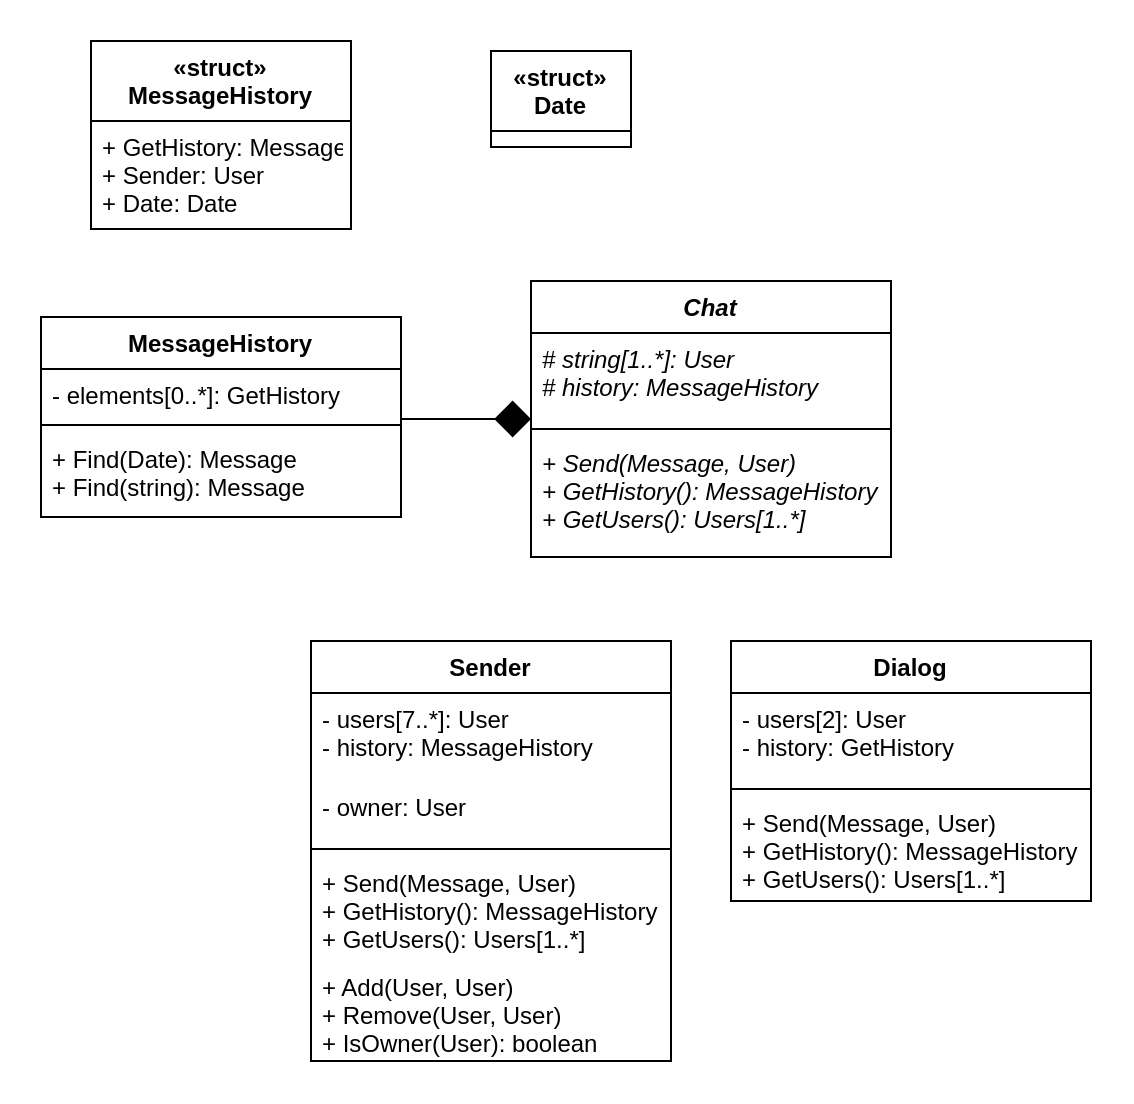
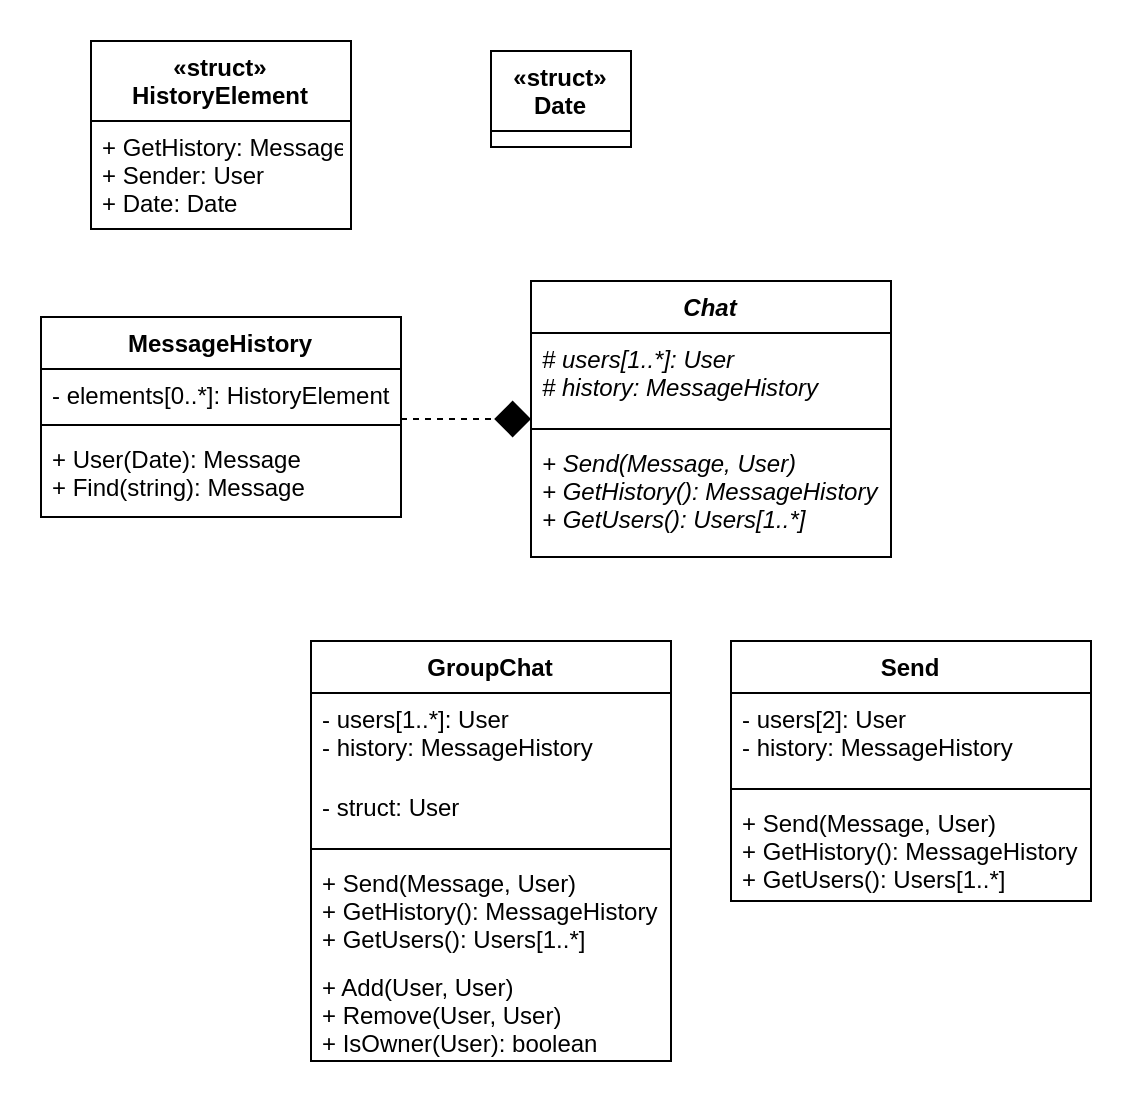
- <mxCell id="12" value="«struct»&#10;MessageHistory" style="swimlane;fontStyle=1;align=center;verticalAlign=top;childLayout=stackLayout;horizontal=1;startSize=40;horizontalStack=0;resizeParent=1;resizeParentMax=0;resizeLast=0;collapsible=1;marginBottom=0;" vertex="1" parent="1"><mxGeometry x="45" y="20" width="130" height="94" as="geometry"><mxRectangle x="220" y="186" width="60" height="26" as="alternateBounds" /></mxGeometry></mxCell>
+ <mxCell id="12" value="«struct»&#10;HistoryElement" style="swimlane;fontStyle=1;align=center;verticalAlign=top;childLayout=stackLayout;horizontal=1;startSize=40;horizontalStack=0;resizeParent=1;resizeParentMax=0;resizeLast=0;collapsible=1;marginBottom=0;" vertex="1" parent="1"><mxGeometry x="45" y="20" width="130" height="94" as="geometry"><mxRectangle x="220" y="186" width="60" height="26" as="alternateBounds" /></mxGeometry></mxCell>
- <mxCell id="3" value="# string[1..*]: User&#10;# history: MessageHistory" style="text;strokeColor=none;fillColor=none;align=left;verticalAlign=top;spacingLeft=4;spacingRight=4;overflow=hidden;rotatable=0;points=[[0,0.5],[1,0.5]];portConstraint=eastwest;fontStyle=2" parent="2" vertex="1"><mxGeometry y="26" width="180" height="44" as="geometry" /></mxCell>
+ <mxCell id="3" value="# users[1..*]: User&#10;# history: MessageHistory" style="text;strokeColor=none;fillColor=none;align=left;verticalAlign=top;spacingLeft=4;spacingRight=4;overflow=hidden;rotatable=0;points=[[0,0.5],[1,0.5]];portConstraint=eastwest;fontStyle=2" parent="2" vertex="1"><mxGeometry y="26" width="180" height="44" as="geometry" /></mxCell>
- <mxCell id="8" value="- elements[0..*]: GetHistory" style="text;strokeColor=none;fillColor=none;align=left;verticalAlign=top;spacingLeft=4;spacingRight=4;overflow=hidden;rotatable=0;points=[[0,0.5],[1,0.5]];portConstraint=eastwest;" vertex="1" parent="7"><mxGeometry y="26" width="180" height="24" as="geometry" /></mxCell>
+ <mxCell id="8" value="- elements[0..*]: HistoryElement" style="text;strokeColor=none;fillColor=none;align=left;verticalAlign=top;spacingLeft=4;spacingRight=4;overflow=hidden;rotatable=0;points=[[0,0.5],[1,0.5]];portConstraint=eastwest;" vertex="1" parent="7"><mxGeometry y="26" width="180" height="24" as="geometry" /></mxCell>
- <mxCell id="6" style="edgeStyle=orthogonalEdgeStyle;rounded=0;orthogonalLoop=1;jettySize=auto;html=1;endSize=16;endArrow=diamond;endFill=1;" edge="1" parent="1" source="7" target="2"><mxGeometry relative="1" as="geometry"><Array as="points"><mxPoint x="215" y="209" /><mxPoint x="215" y="209" /></Array></mxGeometry></mxCell>
+ <mxCell id="6" style="edgeStyle=orthogonalEdgeStyle;rounded=0;orthogonalLoop=1;jettySize=auto;html=1;endSize=16;endArrow=diamond;endFill=1;dashed=1;" edge="1" parent="1" source="7" target="2"><mxGeometry relative="1" as="geometry"><Array as="points"><mxPoint x="215" y="209" /><mxPoint x="215" y="209" /></Array></mxGeometry></mxCell>
- <mxCell id="10" value="+ Find(Date): Message&#10;+ Find(string): Message" style="text;strokeColor=none;fillColor=none;align=left;verticalAlign=top;spacingLeft=4;spacingRight=4;overflow=hidden;rotatable=0;points=[[0,0.5],[1,0.5]];portConstraint=eastwest;" vertex="1" parent="7"><mxGeometry y="58" width="180" height="42" as="geometry" /></mxCell>
+ <mxCell id="10" value="+ User(Date): Message&#10;+ Find(string): Message" style="text;strokeColor=none;fillColor=none;align=left;verticalAlign=top;spacingLeft=4;spacingRight=4;overflow=hidden;rotatable=0;points=[[0,0.5],[1,0.5]];portConstraint=eastwest;" vertex="1" parent="7"><mxGeometry y="58" width="180" height="42" as="geometry" /></mxCell>
- <mxCell id="14" value="Sender" style="swimlane;fontStyle=1;align=center;verticalAlign=top;childLayout=stackLayout;horizontal=1;startSize=26;horizontalStack=0;resizeParent=1;resizeParentMax=0;resizeLast=0;collapsible=1;marginBottom=0;" vertex="1" parent="1"><mxGeometry x="155" y="320" width="180" height="210" as="geometry"><mxRectangle x="220" y="186" width="60" height="26" as="alternateBounds" /></mxGeometry></mxCell>
+ <mxCell id="14" value="GroupChat" style="swimlane;fontStyle=1;align=center;verticalAlign=top;childLayout=stackLayout;horizontal=1;startSize=26;horizontalStack=0;resizeParent=1;resizeParentMax=0;resizeLast=0;collapsible=1;marginBottom=0;" vertex="1" parent="1"><mxGeometry x="155" y="320" width="180" height="210" as="geometry"><mxRectangle x="220" y="186" width="60" height="26" as="alternateBounds" /></mxGeometry></mxCell>
- <mxCell id="20" value="Dialog" style="swimlane;fontStyle=1;align=center;verticalAlign=top;childLayout=stackLayout;horizontal=1;startSize=26;horizontalStack=0;resizeParent=1;resizeParentMax=0;resizeLast=0;collapsible=1;marginBottom=0;" vertex="1" parent="1"><mxGeometry x="365" y="320" width="180" height="130" as="geometry"><mxRectangle x="220" y="186" width="60" height="26" as="alternateBounds" /></mxGeometry></mxCell>
+ <mxCell id="20" value="Send" style="swimlane;fontStyle=1;align=center;verticalAlign=top;childLayout=stackLayout;horizontal=1;startSize=26;horizontalStack=0;resizeParent=1;resizeParentMax=0;resizeLast=0;collapsible=1;marginBottom=0;" vertex="1" parent="1"><mxGeometry x="365" y="320" width="180" height="130" as="geometry"><mxRectangle x="220" y="186" width="60" height="26" as="alternateBounds" /></mxGeometry></mxCell>
- <mxCell id="15" value="- users[7..*]: User&#10;- history: MessageHistory" style="text;strokeColor=none;fillColor=none;align=left;verticalAlign=top;spacingLeft=4;spacingRight=4;overflow=hidden;rotatable=0;points=[[0,0.5],[1,0.5]];portConstraint=eastwest;" vertex="1" parent="14"><mxGeometry y="26" width="180" height="44" as="geometry" /></mxCell>
+ <mxCell id="15" value="- users[1..*]: User&#10;- history: MessageHistory" style="text;strokeColor=none;fillColor=none;align=left;verticalAlign=top;spacingLeft=4;spacingRight=4;overflow=hidden;rotatable=0;points=[[0,0.5],[1,0.5]];portConstraint=eastwest;" vertex="1" parent="14"><mxGeometry y="26" width="180" height="44" as="geometry" /></mxCell>
- <mxCell id="21" value="- users[2]: User&#10;- history: GetHistory" style="text;strokeColor=none;fillColor=none;align=left;verticalAlign=top;spacingLeft=4;spacingRight=4;overflow=hidden;rotatable=0;points=[[0,0.5],[1,0.5]];portConstraint=eastwest;" vertex="1" parent="20"><mxGeometry y="26" width="180" height="44" as="geometry" /></mxCell>
+ <mxCell id="21" value="- users[2]: User&#10;- history: MessageHistory" style="text;strokeColor=none;fillColor=none;align=left;verticalAlign=top;spacingLeft=4;spacingRight=4;overflow=hidden;rotatable=0;points=[[0,0.5],[1,0.5]];portConstraint=eastwest;" vertex="1" parent="20"><mxGeometry y="26" width="180" height="44" as="geometry" /></mxCell>
- <mxCell id="16" value="- owner: User" style="text;strokeColor=none;fillColor=none;align=left;verticalAlign=top;spacingLeft=4;spacingRight=4;overflow=hidden;rotatable=0;points=[[0,0.5],[1,0.5]];portConstraint=eastwest;" vertex="1" parent="14"><mxGeometry y="70" width="180" height="30" as="geometry" /></mxCell>
+ <mxCell id="16" value="- struct: User" style="text;strokeColor=none;fillColor=none;align=left;verticalAlign=top;spacingLeft=4;spacingRight=4;overflow=hidden;rotatable=0;points=[[0,0.5],[1,0.5]];portConstraint=eastwest;" vertex="1" parent="14"><mxGeometry y="70" width="180" height="30" as="geometry" /></mxCell>
